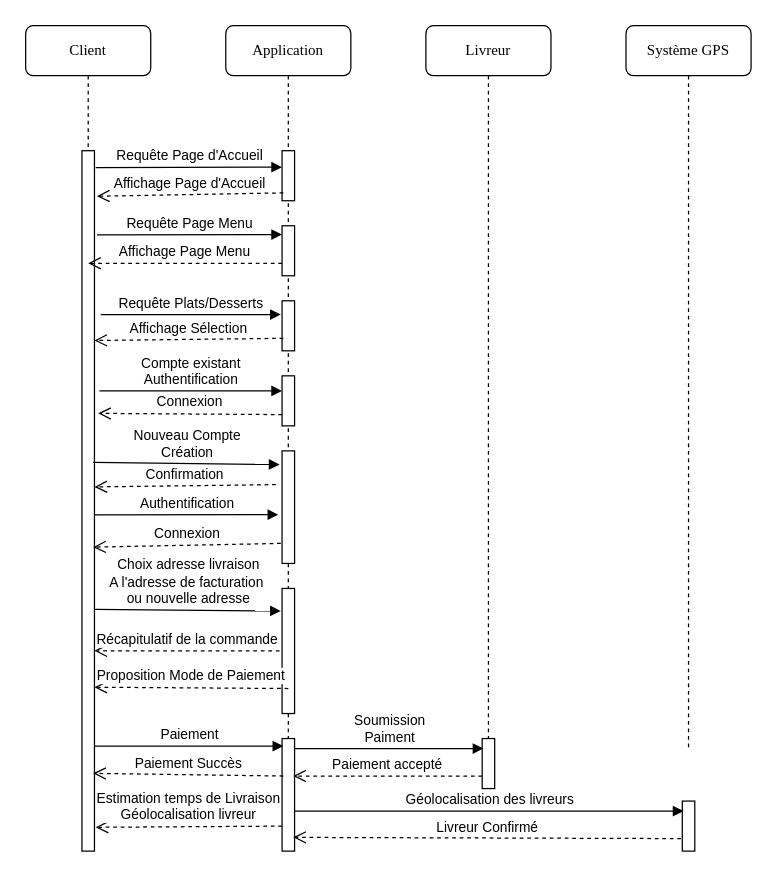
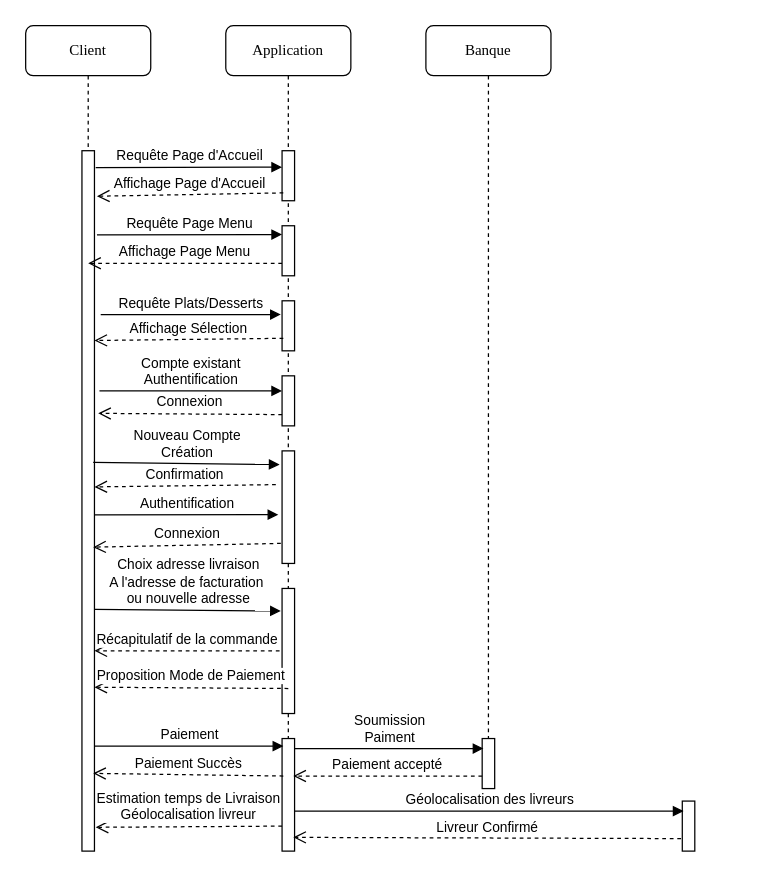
- <mxCell id="4" value="Livreur" style="shape=umlLifeline;perimeter=lifelinePerimeter;whiteSpace=wrap;html=1;container=1;collapsible=0;recursiveResize=0;outlineConnect=0;rounded=1;shadow=0;comic=0;labelBackgroundColor=none;strokeWidth=1;fontFamily=Verdana;fontSize=12;align=center;" parent="1" vertex="1"><mxGeometry x="340" y="20" width="100" height="580" as="geometry" /></mxCell>
+ <mxCell id="4" value="Banque" style="shape=umlLifeline;perimeter=lifelinePerimeter;whiteSpace=wrap;html=1;container=1;collapsible=0;recursiveResize=0;outlineConnect=0;rounded=1;shadow=0;comic=0;labelBackgroundColor=none;strokeWidth=1;fontFamily=Verdana;fontSize=12;align=center;" parent="1" vertex="1"><mxGeometry x="340" y="20" width="100" height="580" as="geometry" /></mxCell>
- <mxCell id="5" value="Système GPS" style="shape=umlLifeline;perimeter=lifelinePerimeter;whiteSpace=wrap;html=1;container=1;collapsible=0;recursiveResize=0;outlineConnect=0;rounded=1;shadow=0;comic=0;labelBackgroundColor=none;strokeWidth=1;fontFamily=Verdana;fontSize=12;align=center;" parent="1" vertex="1"><mxGeometry x="500" y="20" width="100" height="580" as="geometry" /></mxCell>
